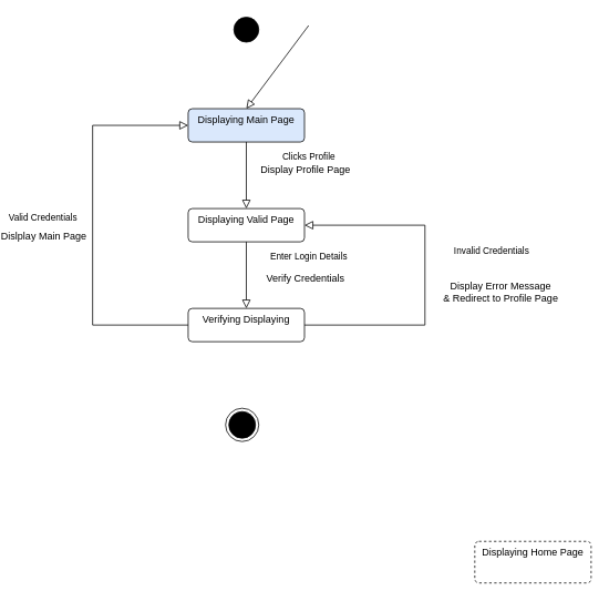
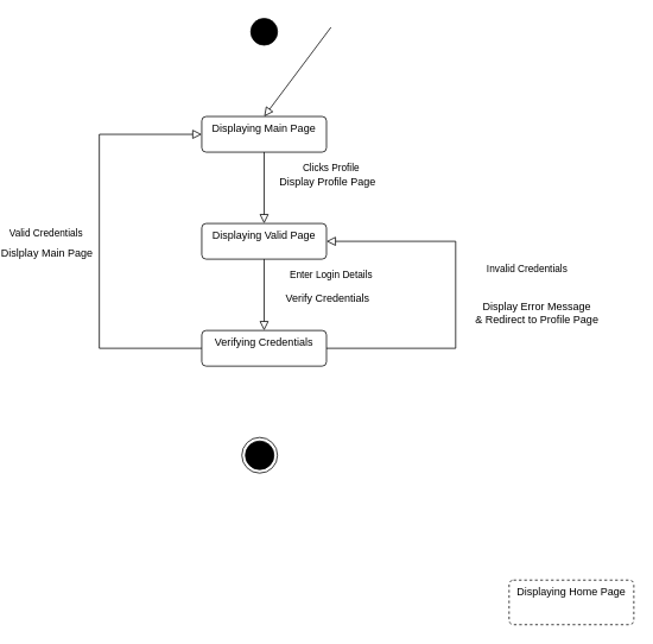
- <mxCell id="5" value="Displaying Main Page" style="html=1;align=center;verticalAlign=top;rounded=1;absoluteArcSize=1;arcSize=10;dashed=0;whiteSpace=wrap;fillColor=#dae8fc;" parent="1" vertex="1"><mxGeometry x="135" y="130" width="140" height="40" as="geometry" /></mxCell>
+ <mxCell id="5" value="Displaying Main Page" style="html=1;align=center;verticalAlign=top;rounded=1;absoluteArcSize=1;arcSize=10;dashed=0;whiteSpace=wrap;" parent="1" vertex="1"><mxGeometry x="135" y="130" width="140" height="40" as="geometry" /></mxCell>
- <mxCell id="11" value="Verifying Displaying" style="html=1;align=center;verticalAlign=top;rounded=1;absoluteArcSize=1;arcSize=10;dashed=0;whiteSpace=wrap;" parent="1" vertex="1"><mxGeometry x="135" y="370" width="140" height="40" as="geometry" /></mxCell>
+ <mxCell id="11" value="Verifying Credentials" style="html=1;align=center;verticalAlign=top;rounded=1;absoluteArcSize=1;arcSize=10;dashed=0;whiteSpace=wrap;" parent="1" vertex="1"><mxGeometry x="135" y="370" width="140" height="40" as="geometry" /></mxCell>
